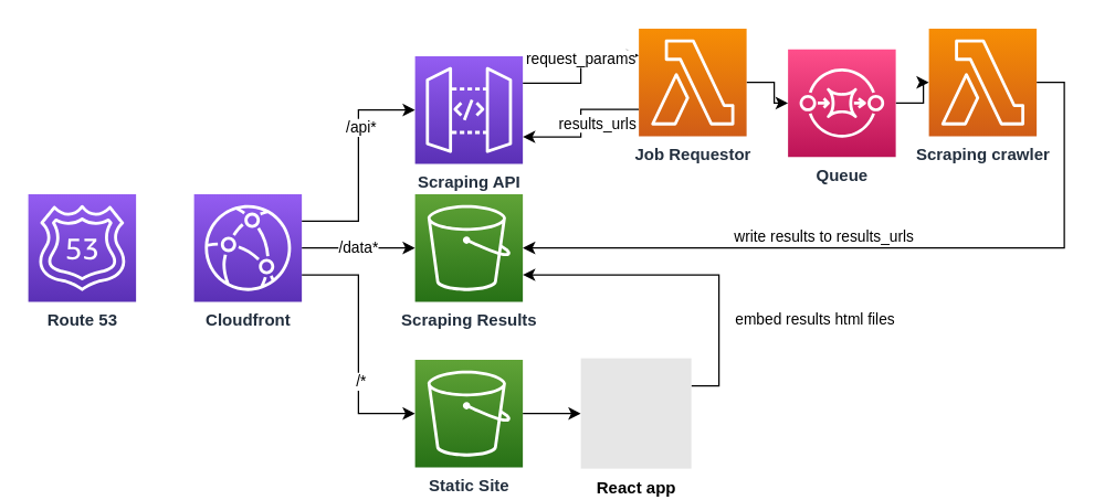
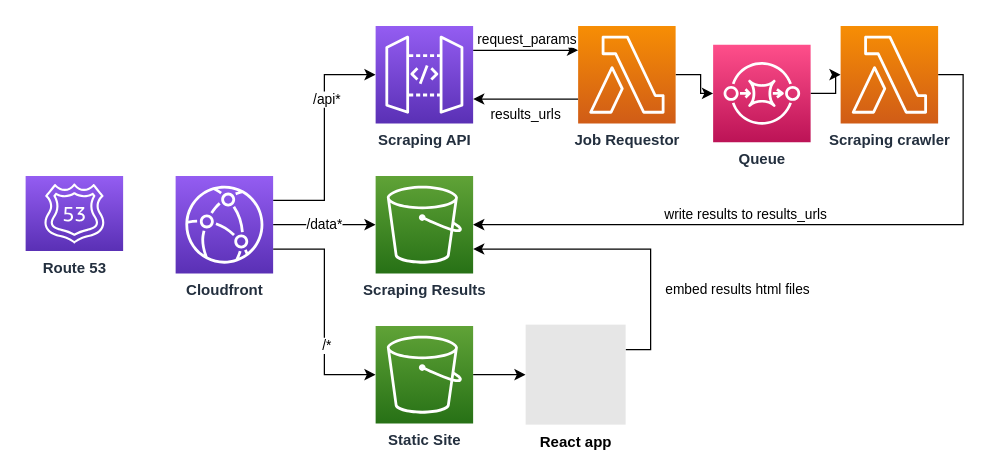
- <mxCell id="12" value="&lt;b&gt;Scraping API&lt;/b&gt;" style="sketch=0;points=[[0,0,0],[0.25,0,0],[0.5,0,0],[0.75,0,0],[1,0,0],[0,1,0],[0.25,1,0],[0.5,1,0],[0.75,1,0],[1,1,0],[0,0.25,0],[0,0.5,0],[0,0.75,0],[1,0.25,0],[1,0.5,0],[1,0.75,0]];outlineConnect=0;fontColor=#232F3E;gradientColor=#945DF2;gradientDirection=north;fillColor=#5A30B5;strokeColor=#ffffff;dashed=0;verticalLabelPosition=bottom;verticalAlign=top;align=center;html=1;fontSize=12;fontStyle=0;aspect=fixed;shape=mxgraph.aws4.resourceIcon;resIcon=mxgraph.aws4.api_gateway;" vertex="1" parent="1"><mxGeometry x="300" y="40" width="78" height="78" as="geometry" /></mxCell>
+ <mxCell id="12" value="&lt;b&gt;Scraping API&lt;/b&gt;" style="sketch=0;points=[[0,0,0],[0.25,0,0],[0.5,0,0],[0.75,0,0],[1,0,0],[0,1,0],[0.25,1,0],[0.5,1,0],[0.75,1,0],[1,1,0],[0,0.25,0],[0,0.5,0],[0,0.75,0],[1,0.25,0],[1,0.5,0],[1,0.75,0]];outlineConnect=0;fontColor=#232F3E;gradientColor=#945DF2;gradientDirection=north;fillColor=#5A30B5;strokeColor=#ffffff;dashed=0;verticalLabelPosition=bottom;verticalAlign=top;align=center;html=1;fontSize=12;fontStyle=0;aspect=fixed;shape=mxgraph.aws4.resourceIcon;resIcon=mxgraph.aws4.api_gateway;" vertex="1" parent="1"><mxGeometry x="300" y="20" width="78" height="78" as="geometry" /></mxCell>
- <mxCell id="8" value="&lt;b&gt;Route 53&lt;/b&gt;" style="sketch=0;points=[[0,0,0],[0.25,0,0],[0.5,0,0],[0.75,0,0],[1,0,0],[0,1,0],[0.25,1,0],[0.5,1,0],[0.75,1,0],[1,1,0],[0,0.25,0],[0,0.5,0],[0,0.75,0],[1,0.25,0],[1,0.5,0],[1,0.75,0]];outlineConnect=0;fontColor=#232F3E;gradientColor=#945DF2;gradientDirection=north;fillColor=#5A30B5;strokeColor=#ffffff;dashed=0;verticalLabelPosition=bottom;verticalAlign=top;align=center;html=1;fontSize=12;fontStyle=0;aspect=fixed;shape=mxgraph.aws4.resourceIcon;resIcon=mxgraph.aws4.route_53;" vertex="1" parent="1"><mxGeometry x="20" y="140" width="78" height="78" as="geometry" /></mxCell>
+ <mxCell id="8" value="&lt;b&gt;Route 53&lt;/b&gt;" style="sketch=0;points=[[0,0,0],[0.25,0,0],[0.5,0,0],[0.75,0,0],[1,0,0],[0,1,0],[0.25,1,0],[0.5,1,0],[0.75,1,0],[1,1,0],[0,0.25,0],[0,0.5,0],[0,0.75,0],[1,0.25,0],[1,0.5,0],[1,0.75,0]];outlineConnect=0;fontColor=#232F3E;gradientColor=#945DF2;gradientDirection=north;fillColor=#5A30B5;strokeColor=#ffffff;dashed=0;verticalLabelPosition=bottom;verticalAlign=top;align=center;html=1;fontSize=12;fontStyle=0;aspect=fixed;shape=mxgraph.aws4.resourceIcon;resIcon=mxgraph.aws4.route_53;" vertex="1" parent="1"><mxGeometry x="20" y="140" width="78" height="60" as="geometry" /></mxCell>
